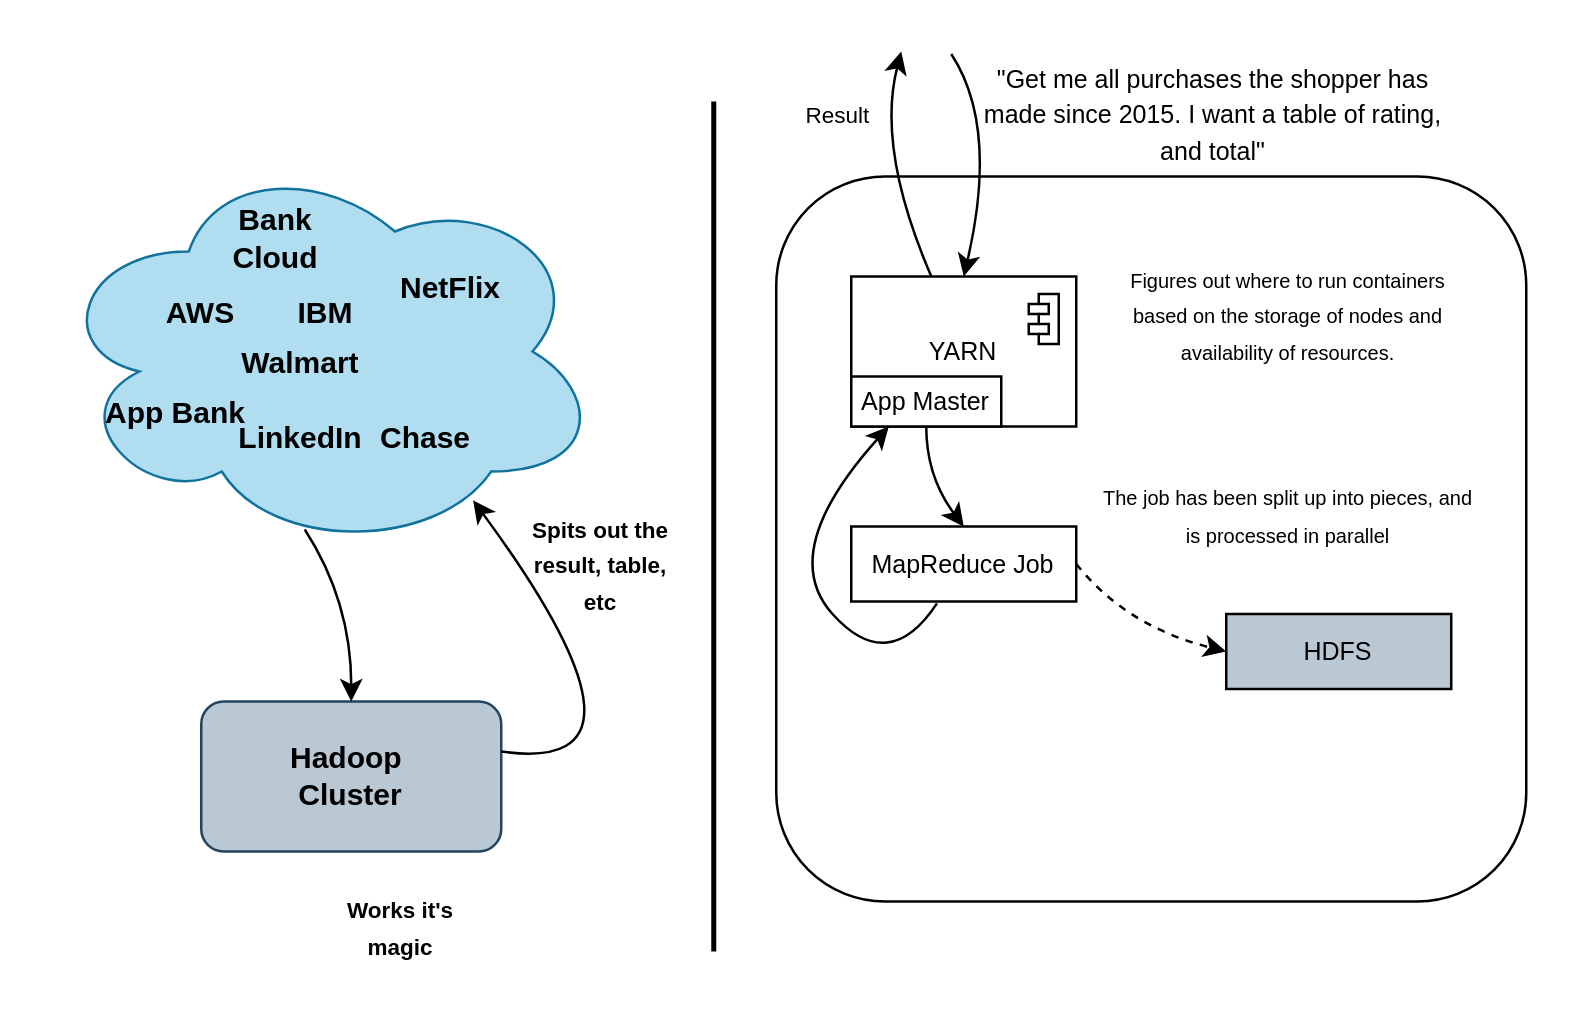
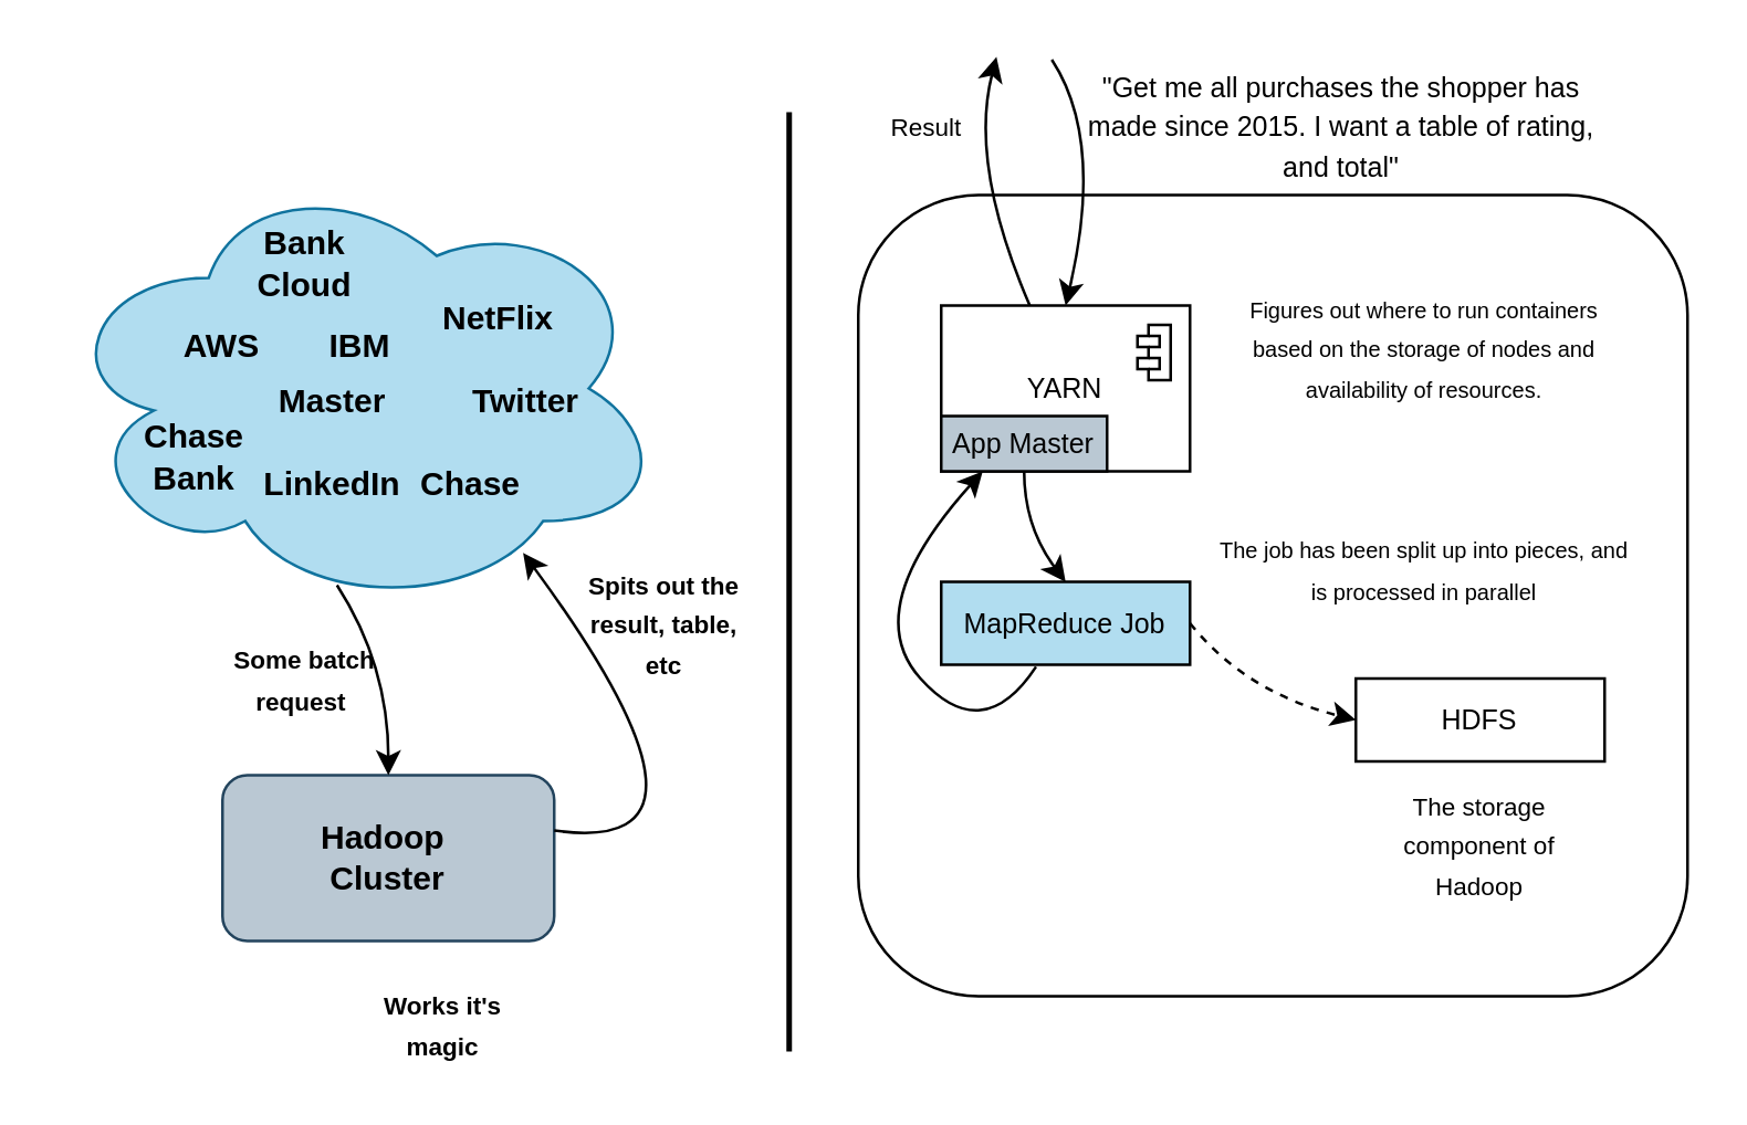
- <mxCell id="9" value="&lt;b&gt;Walmart&lt;/b&gt;" style="text;html=1;align=center;verticalAlign=middle;whiteSpace=wrap;rounded=0;fontFamily=Helvetica;fontSize=12;fontColor=light-dark(#000000,#000000);" parent="1" vertex="1"><mxGeometry x="90" y="130" width="60" height="30" as="geometry" /></mxCell>
+ <mxCell id="9" value="&lt;b&gt;Master&lt;/b&gt;" style="text;html=1;align=center;verticalAlign=middle;whiteSpace=wrap;rounded=0;fontFamily=Helvetica;fontSize=12;fontColor=light-dark(#000000,#000000);" parent="1" vertex="1"><mxGeometry x="90" y="130" width="60" height="30" as="geometry" /></mxCell>
+ <mxCell id="6" value="&lt;b&gt;Twitter&lt;/b&gt;" style="text;html=1;align=center;verticalAlign=middle;whiteSpace=wrap;rounded=0;fontFamily=Helvetica;fontSize=12;fontColor=light-dark(#000000,#000000);" parent="1" vertex="1"><mxGeometry x="160" y="130" width="60" height="30" as="geometry" /></mxCell>
- <mxCell id="32" value="&lt;font size=&quot;1&quot;&gt;App Master&lt;/font&gt;" style="html=1;dropTarget=0;whiteSpace=wrap;" vertex="1" parent="1"><mxGeometry x="340" y="150" width="60" height="20" as="geometry" /></mxCell>
+ <mxCell id="32" value="&lt;font size=&quot;1&quot;&gt;App Master&lt;/font&gt;" style="html=1;dropTarget=0;whiteSpace=wrap;fillColor=#bac8d3;" vertex="1" parent="1"><mxGeometry x="340" y="150" width="60" height="20" as="geometry" /></mxCell>
- <mxCell id="8" value="App Bank" style="text;html=1;align=center;verticalAlign=middle;whiteSpace=wrap;rounded=0;fontFamily=Helvetica;fontSize=12;fontColor=light-dark(#000000,#000000);fontStyle=1" parent="1" vertex="1"><mxGeometry x="40" y="150" width="60" height="30" as="geometry" /></mxCell>
+ <mxCell id="8" value="Chase Bank" style="text;html=1;align=center;verticalAlign=middle;whiteSpace=wrap;rounded=0;fontFamily=Helvetica;fontSize=12;fontColor=light-dark(#000000,#000000);fontStyle=1" parent="1" vertex="1"><mxGeometry x="40" y="150" width="60" height="30" as="geometry" /></mxCell>
- <mxCell id="26" value="&lt;font size=&quot;1&quot;&gt;MapReduce Job&lt;/font&gt;" style="html=1;dropTarget=0;whiteSpace=wrap;" vertex="1" parent="1"><mxGeometry x="340" y="210" width="90" height="30" as="geometry" /></mxCell>
+ <mxCell id="26" value="&lt;font size=&quot;1&quot;&gt;MapReduce Job&lt;/font&gt;" style="html=1;dropTarget=0;whiteSpace=wrap;fillColor=#b1ddf0;" vertex="1" parent="1"><mxGeometry x="340" y="210" width="90" height="30" as="geometry" /></mxCell>
+ <mxCell id="16" value="&lt;font style=&quot;font-size: 9px;&quot;&gt;Some batch request&amp;nbsp;&lt;/font&gt;" style="text;html=1;align=center;verticalAlign=middle;whiteSpace=wrap;rounded=0;fontStyle=1" parent="1" vertex="1"><mxGeometry x="80" y="230" width="60" height="30" as="geometry" /></mxCell>
- <mxCell id="30" value="&lt;font size=&quot;1&quot;&gt;HDFS&lt;/font&gt;" style="html=1;dropTarget=0;whiteSpace=wrap;fillColor=#bac8d3;" vertex="1" parent="1"><mxGeometry x="490" y="245" width="90" height="30" as="geometry" /></mxCell>
+ <mxCell id="30" value="&lt;font size=&quot;1&quot;&gt;HDFS&lt;/font&gt;" style="html=1;dropTarget=0;whiteSpace=wrap;" vertex="1" parent="1"><mxGeometry x="490" y="245" width="90" height="30" as="geometry" /></mxCell>
+ <mxCell id="35" value="&lt;font style=&quot;font-size: 9px;&quot;&gt;The storage component of Hadoop&lt;/font&gt;" style="text;html=1;align=center;verticalAlign=middle;whiteSpace=wrap;rounded=0;" vertex="1" parent="1"><mxGeometry x="505" y="290" width="60" height="30" as="geometry" /></mxCell>
